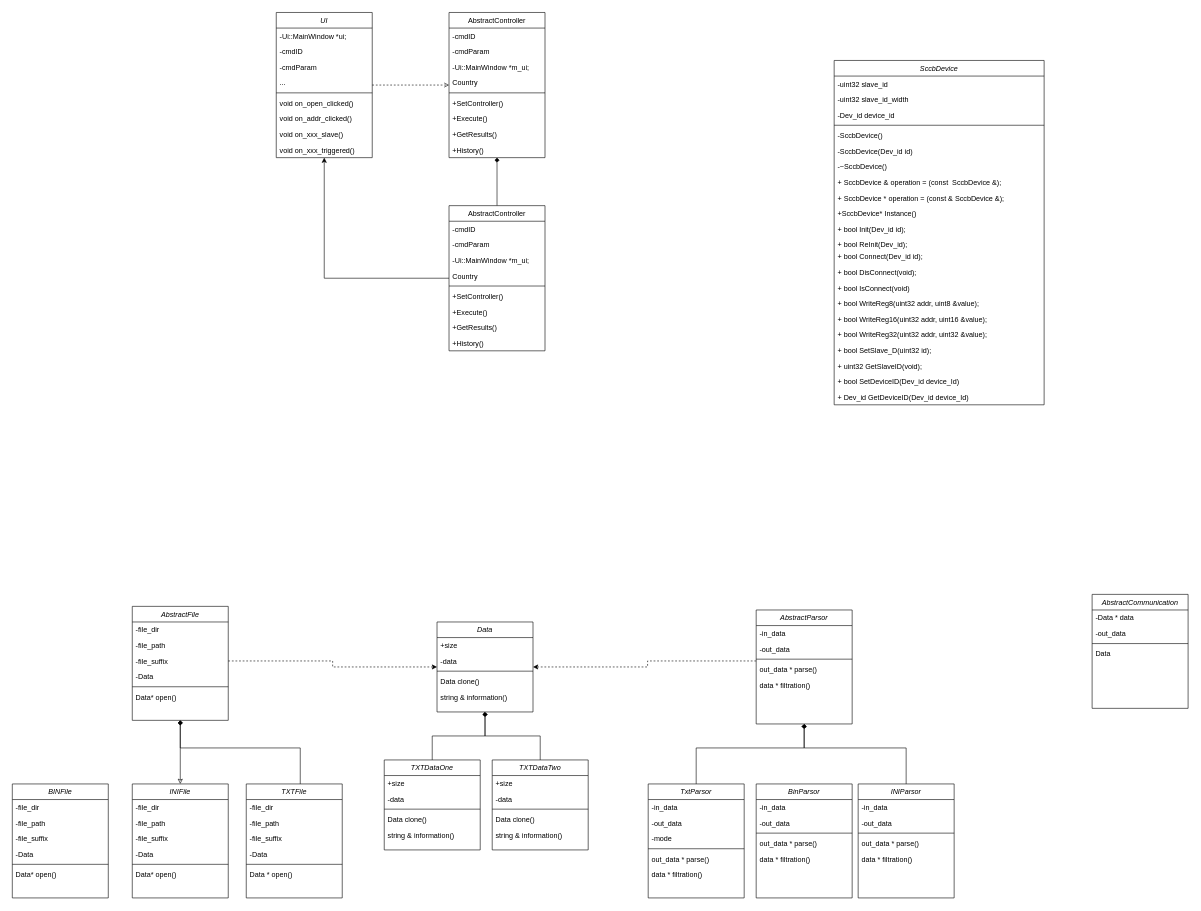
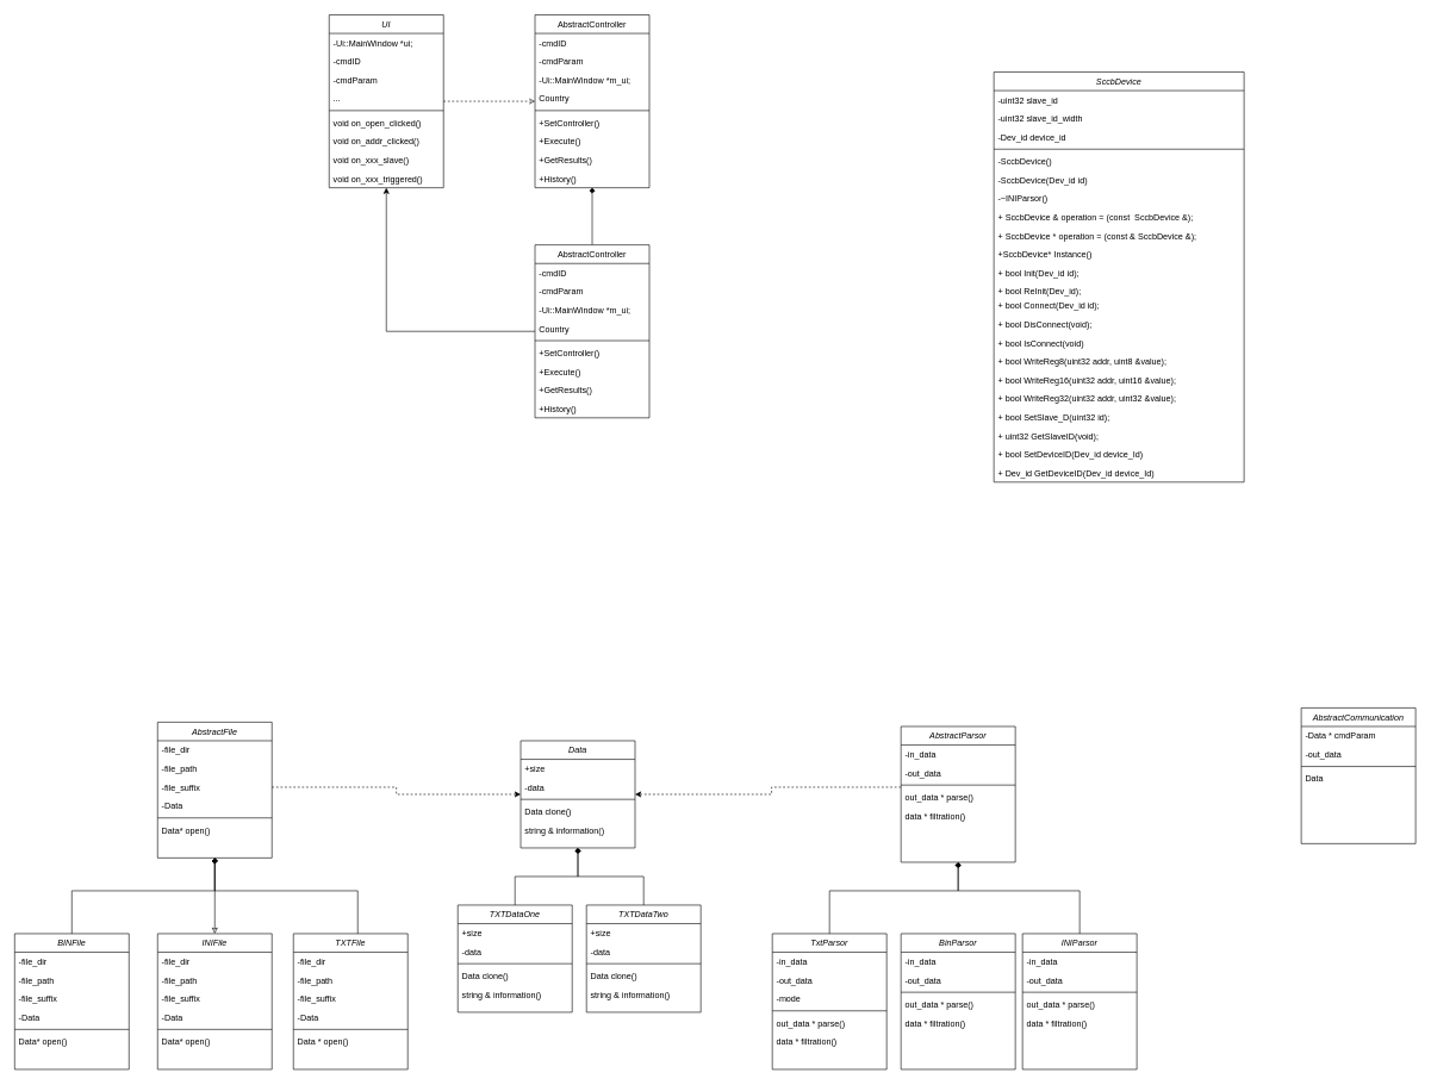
- <mxCell id="122" value="-~SccbDevice()" style="text;align=left;verticalAlign=top;spacingLeft=4;spacingRight=4;overflow=hidden;rotatable=0;points=[[0,0.5],[1,0.5]];portConstraint=eastwest;" vertex="1" parent="115"><mxGeometry y="164" width="350" height="26" as="geometry" /></mxCell>
+ <mxCell id="122" value="-~INIParsor()" style="text;align=left;verticalAlign=top;spacingLeft=4;spacingRight=4;overflow=hidden;rotatable=0;points=[[0,0.5],[1,0.5]];portConstraint=eastwest;" vertex="1" parent="115"><mxGeometry y="164" width="350" height="26" as="geometry" /></mxCell>
- <mxCell id="139" value="-Data * data" style="text;align=left;verticalAlign=top;spacingLeft=4;spacingRight=4;overflow=hidden;rotatable=0;points=[[0,0.5],[1,0.5]];portConstraint=eastwest;rounded=0;shadow=0;html=0;" vertex="1" parent="138"><mxGeometry y="26" width="160" height="26" as="geometry" /></mxCell>
+ <mxCell id="139" value="-Data * cmdParam" style="text;align=left;verticalAlign=top;spacingLeft=4;spacingRight=4;overflow=hidden;rotatable=0;points=[[0,0.5],[1,0.5]];portConstraint=eastwest;rounded=0;shadow=0;html=0;" vertex="1" parent="138"><mxGeometry y="26" width="160" height="26" as="geometry" /></mxCell>
+ <mxCell id="37" style="edgeStyle=orthogonalEdgeStyle;rounded=0;orthogonalLoop=1;jettySize=auto;html=1;exitX=0.5;exitY=1;exitDx=0;exitDy=0;startArrow=diamond;startFill=1;endArrow=none;endFill=0;" edge="1" parent="1" source="38" target="52"><mxGeometry relative="1" as="geometry"><Array as="points"><mxPoint x="300" y="1246" /><mxPoint x="100" y="1246" /></Array></mxGeometry></mxCell>
